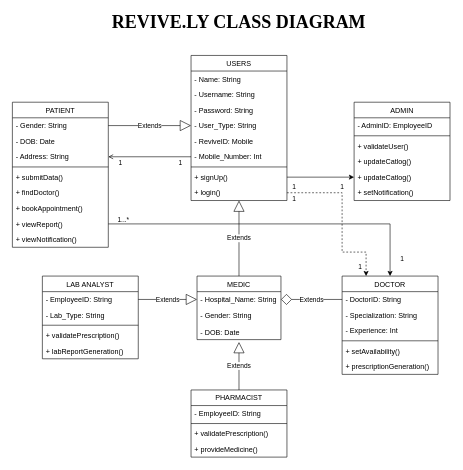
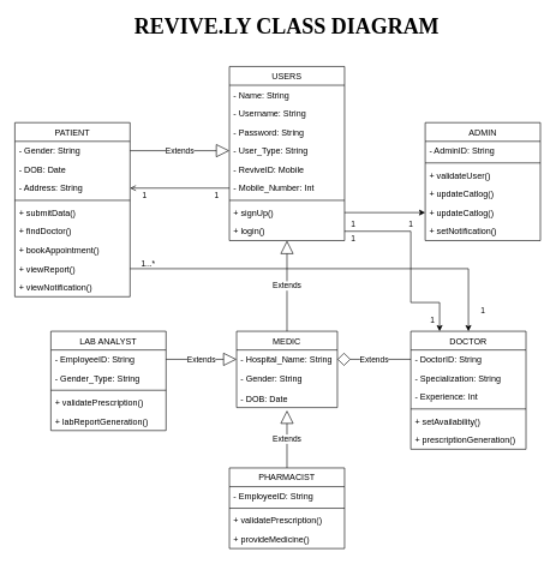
- <mxCell id="19" value="- AdminID: EmployeeID" style="text;strokeColor=none;fillColor=none;align=left;verticalAlign=top;spacingLeft=4;spacingRight=4;overflow=hidden;rotatable=0;points=[[0,0.5],[1,0.5]];portConstraint=eastwest;" vertex="1" parent="18"><mxGeometry y="26" width="160" height="26" as="geometry" /></mxCell>
+ <mxCell id="19" value="- AdminID: String" style="text;strokeColor=none;fillColor=none;align=left;verticalAlign=top;spacingLeft=4;spacingRight=4;overflow=hidden;rotatable=0;points=[[0,0.5],[1,0.5]];portConstraint=eastwest;" vertex="1" parent="18"><mxGeometry y="26" width="160" height="26" as="geometry" /></mxCell>
- <mxCell id="66" style="edgeStyle=orthogonalEdgeStyle;rounded=0;orthogonalLoop=1;jettySize=auto;html=1;exitX=1;exitY=0.5;exitDx=0;exitDy=0;entryX=0.25;entryY=0;entryDx=0;entryDy=0;fontFamily=Times New Roman;fontSize=30;dashed=1;" edge="1" parent="1" source="17" target="39"><mxGeometry relative="1" as="geometry"><Array as="points"><mxPoint x="570" y="321" /><mxPoint x="570" y="420" /><mxPoint x="610" y="420" /></Array></mxGeometry></mxCell>
+ <mxCell id="66" style="edgeStyle=orthogonalEdgeStyle;rounded=0;orthogonalLoop=1;jettySize=auto;html=1;exitX=1;exitY=0.5;exitDx=0;exitDy=0;entryX=0.25;entryY=0;entryDx=0;entryDy=0;fontFamily=Times New Roman;fontSize=30;" edge="1" parent="1" source="17" target="39"><mxGeometry relative="1" as="geometry"><Array as="points"><mxPoint x="570" y="321" /><mxPoint x="570" y="420" /><mxPoint x="610" y="420" /></Array></mxGeometry></mxCell>
- <mxCell id="53" value="- Lab_Type: String" style="text;strokeColor=none;fillColor=none;align=left;verticalAlign=top;spacingLeft=4;spacingRight=4;overflow=hidden;rotatable=0;points=[[0,0.5],[1,0.5]];portConstraint=eastwest;" vertex="1" parent="51"><mxGeometry y="52" width="160" height="26" as="geometry" /></mxCell>
+ <mxCell id="53" value="- Gender_Type: String" style="text;strokeColor=none;fillColor=none;align=left;verticalAlign=top;spacingLeft=4;spacingRight=4;overflow=hidden;rotatable=0;points=[[0,0.5],[1,0.5]];portConstraint=eastwest;" vertex="1" parent="51"><mxGeometry y="52" width="160" height="26" as="geometry" /></mxCell>
